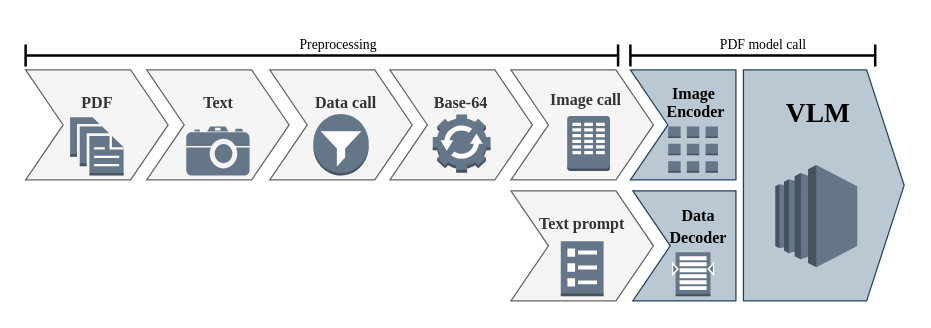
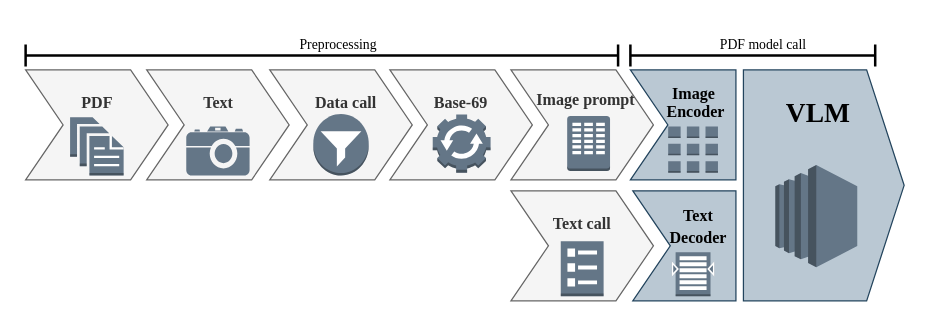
- <mxCell id="4" value="&lt;h3&gt;Image call&lt;/h3&gt;" style="html=1;shadow=0;dashed=0;align=center;verticalAlign=top;shape=mxgraph.arrows2.arrow;dy=0;dx=30;notch=30;fontFamily=Lucida Console;fontSize=11;fillColor=#f5f5f5;fontColor=#333333;strokeColor=#666666;movable=1;resizable=1;rotatable=1;deletable=1;editable=1;locked=0;connectable=1;spacingBottom=23;spacing=0;spacingLeft=6;" parent="2" vertex="1"><mxGeometry x="388.365" y="35.2" width="114.023" height="88" as="geometry" /></mxCell>
+ <mxCell id="4" value="&lt;h3&gt;Image prompt&lt;/h3&gt;" style="html=1;shadow=0;dashed=0;align=center;verticalAlign=top;shape=mxgraph.arrows2.arrow;dy=0;dx=30;notch=30;fontFamily=Lucida Console;fontSize=11;fillColor=#f5f5f5;fontColor=#333333;strokeColor=#666666;movable=1;resizable=1;rotatable=1;deletable=1;editable=1;locked=0;connectable=1;spacingBottom=23;spacing=0;spacingLeft=6;" parent="2" vertex="1"><mxGeometry x="388.365" y="35.2" width="114.023" height="88" as="geometry" /></mxCell>
- <mxCell id="5" value="&lt;h3&gt;Base-64&lt;/h3&gt;" style="html=1;shadow=0;dashed=0;align=center;verticalAlign=top;shape=mxgraph.arrows2.arrow;dy=0;dx=30;notch=30;fontFamily=Lucida Console;fontSize=11;fillColor=#f5f5f5;fontColor=#333333;strokeColor=#666666;movable=1;resizable=1;rotatable=1;deletable=1;editable=1;locked=0;connectable=1;" parent="2" vertex="1"><mxGeometry x="291.488" y="35.2" width="114.023" height="88" as="geometry" /></mxCell>
+ <mxCell id="5" value="&lt;h3&gt;Base-69&lt;/h3&gt;" style="html=1;shadow=0;dashed=0;align=center;verticalAlign=top;shape=mxgraph.arrows2.arrow;dy=0;dx=30;notch=30;fontFamily=Lucida Console;fontSize=11;fillColor=#f5f5f5;fontColor=#333333;strokeColor=#666666;movable=1;resizable=1;rotatable=1;deletable=1;editable=1;locked=0;connectable=1;" parent="2" vertex="1"><mxGeometry x="291.488" y="35.2" width="114.023" height="88" as="geometry" /></mxCell>
- <mxCell id="3" value="&lt;h3&gt;Text prompt&lt;/h3&gt;" style="html=1;shadow=0;dashed=0;align=center;verticalAlign=top;shape=mxgraph.arrows2.arrow;dy=0;dx=30;notch=30;fontFamily=Lucida Console;fontSize=11;fillColor=#f5f5f5;fontColor=#333333;strokeColor=#666666;movable=1;resizable=1;rotatable=1;deletable=1;editable=1;locked=0;connectable=1;" parent="2" vertex="1"><mxGeometry x="388.365" y="132" width="114.023" height="88" as="geometry" /></mxCell>
+ <mxCell id="3" value="&lt;h3&gt;Text call&lt;/h3&gt;" style="html=1;shadow=0;dashed=0;align=center;verticalAlign=top;shape=mxgraph.arrows2.arrow;dy=0;dx=30;notch=30;fontFamily=Lucida Console;fontSize=11;fillColor=#f5f5f5;fontColor=#333333;strokeColor=#666666;movable=1;resizable=1;rotatable=1;deletable=1;editable=1;locked=0;connectable=1;" parent="2" vertex="1"><mxGeometry x="388.365" y="132" width="114.023" height="88" as="geometry" /></mxCell>
- <mxCell id="18" value="&lt;h3 style=&quot;line-height: 30%;&quot;&gt;Data&lt;/h3&gt;&lt;h3 style=&quot;line-height: 30%;&quot;&gt;Decoder&lt;/h3&gt;" style="html=1;shadow=0;dashed=0;align=center;verticalAlign=top;shape=mxgraph.arrows2.arrow;dy=0;dx=0;notch=30;fontFamily=Lucida Console;fontSize=11;fillColor=#bac8d3;strokeColor=#23445d;movable=1;resizable=1;rotatable=1;deletable=1;editable=1;locked=0;connectable=1;spacingLeft=21;" parent="2" vertex="1"><mxGeometry x="485.884" y="132" width="82.517" height="88" as="geometry" /></mxCell>
+ <mxCell id="18" value="&lt;h3 style=&quot;line-height: 30%;&quot;&gt;Text&lt;/h3&gt;&lt;h3 style=&quot;line-height: 30%;&quot;&gt;Decoder&lt;/h3&gt;" style="html=1;shadow=0;dashed=0;align=center;verticalAlign=top;shape=mxgraph.arrows2.arrow;dy=0;dx=0;notch=30;fontFamily=Lucida Console;fontSize=11;fillColor=#bac8d3;strokeColor=#23445d;movable=1;resizable=1;rotatable=1;deletable=1;editable=1;locked=0;connectable=1;spacingLeft=21;" parent="2" vertex="1"><mxGeometry x="485.884" y="132" width="82.517" height="88" as="geometry" /></mxCell>
